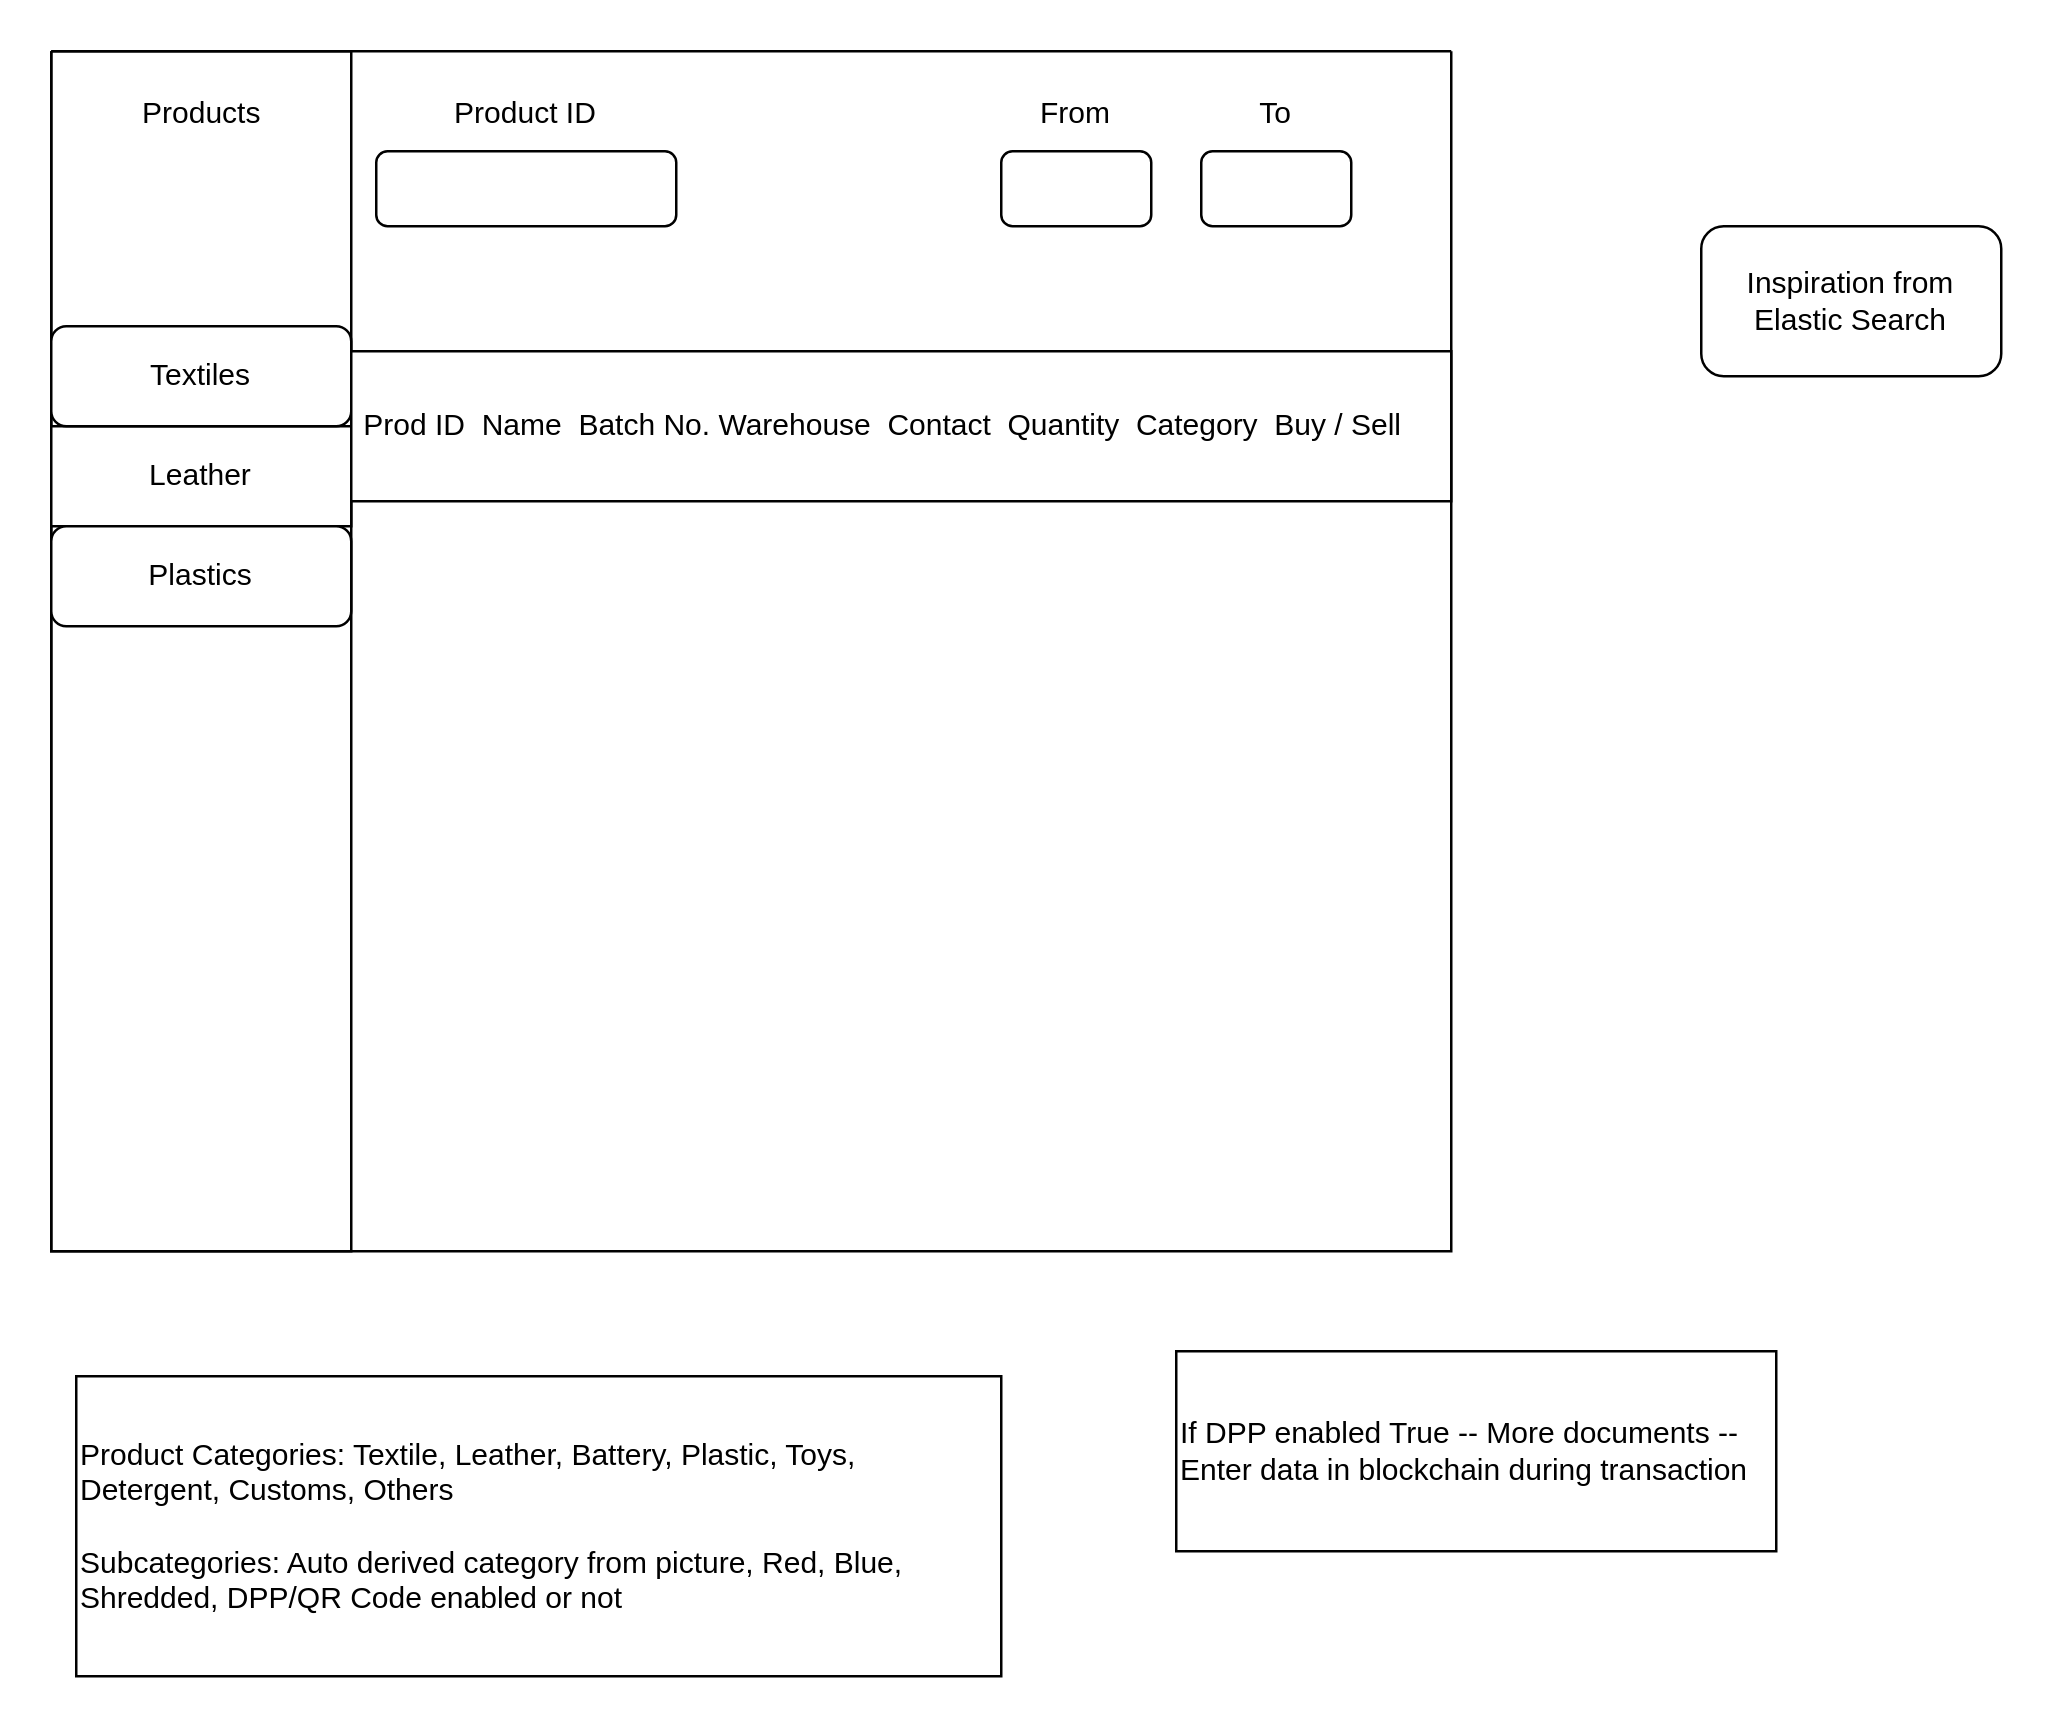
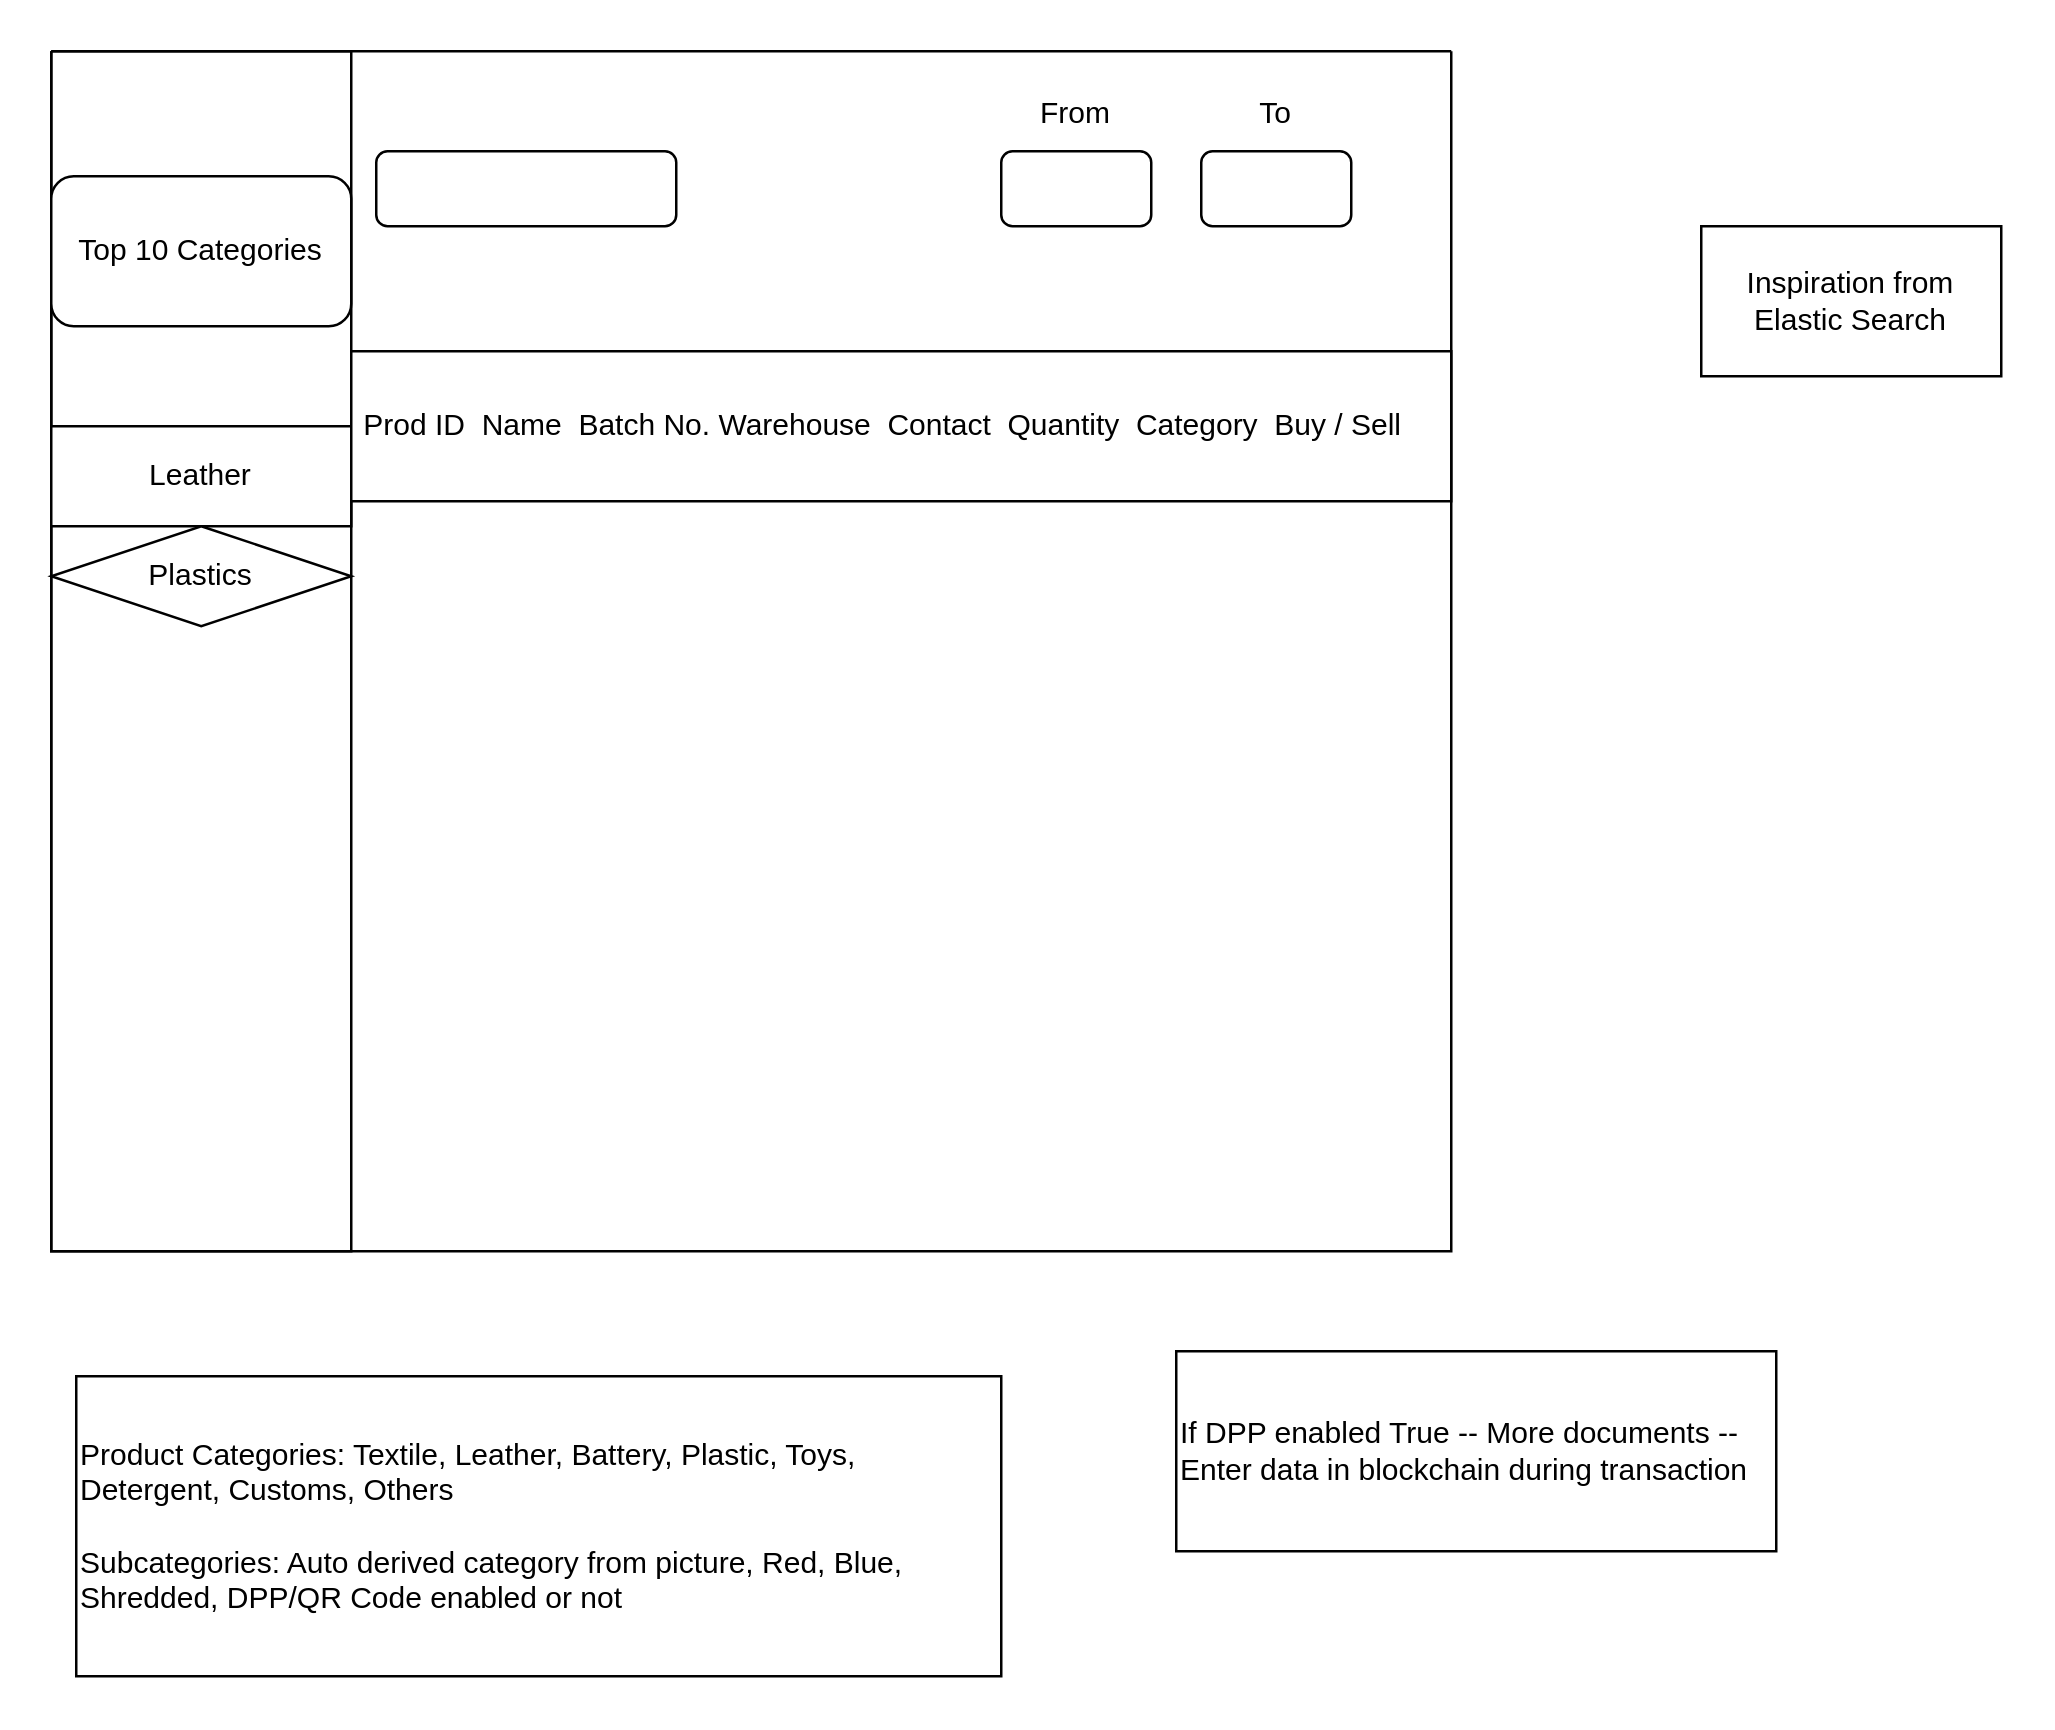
- <mxCell id="4" value="Products" style="text;html=1;align=center;verticalAlign=middle;resizable=0;points=[];autosize=1;strokeColor=none;fillColor=none;" vertex="1" parent="3"><mxGeometry x="25" y="10" width="70" height="30" as="geometry" /></mxCell>
- <mxCell id="11" value="Product ID" style="text;html=1;align=center;verticalAlign=middle;whiteSpace=wrap;rounded=0;" vertex="1" parent="2"><mxGeometry x="160" y="10" width="60" height="30" as="geometry" /></mxCell>
+ <mxCell id="5" value="Top 10 Categories" style="rounded=1;whiteSpace=wrap;html=1;" vertex="1" parent="3"><mxGeometry y="50" width="120" height="60" as="geometry" /></mxCell>
- <mxCell id="17" value="Inspiration from Elastic Search" style="rounded=1;whiteSpace=wrap;html=1;" vertex="1" parent="1"><mxGeometry x="680" y="90" width="120" height="60" as="geometry" /></mxCell>
+ <mxCell id="17" value="Inspiration from Elastic Search" style="whiteSpace=wrap;html=1;rounded=0;" vertex="1" parent="1"><mxGeometry x="680" y="90" width="120" height="60" as="geometry" /></mxCell>
- <mxCell id="8" value="Textiles" style="rounded=1;whiteSpace=wrap;html=1;" vertex="1" parent="3"><mxGeometry y="110" width="120" height="40" as="geometry" /></mxCell>
- <mxCell id="7" value="Plastics" style="rounded=1;whiteSpace=wrap;html=1;" vertex="1" parent="3"><mxGeometry y="190" width="120" height="40" as="geometry" /></mxCell>
+ <mxCell id="7" value="Plastics" style="rhombus;whiteSpace=wrap;html=1;" vertex="1" parent="3"><mxGeometry y="190" width="120" height="40" as="geometry" /></mxCell>
